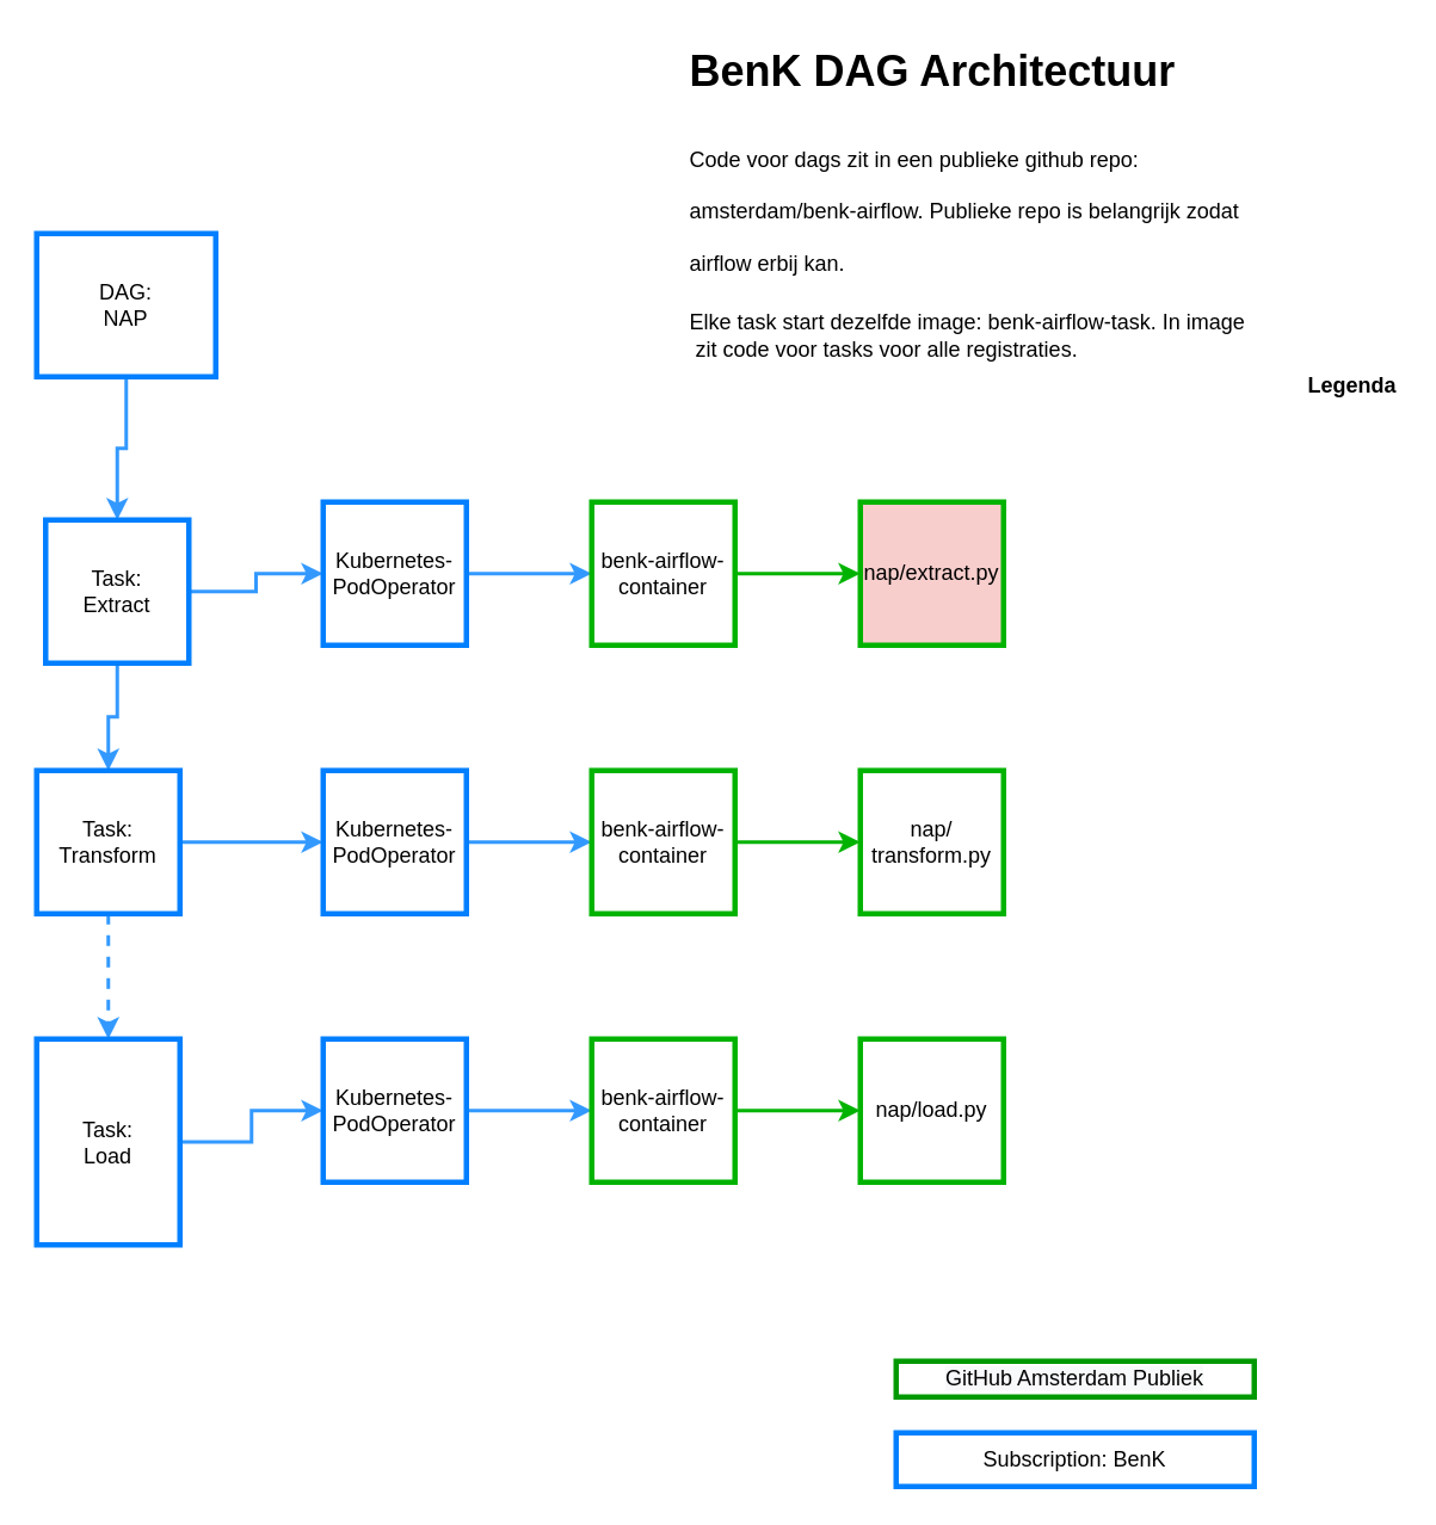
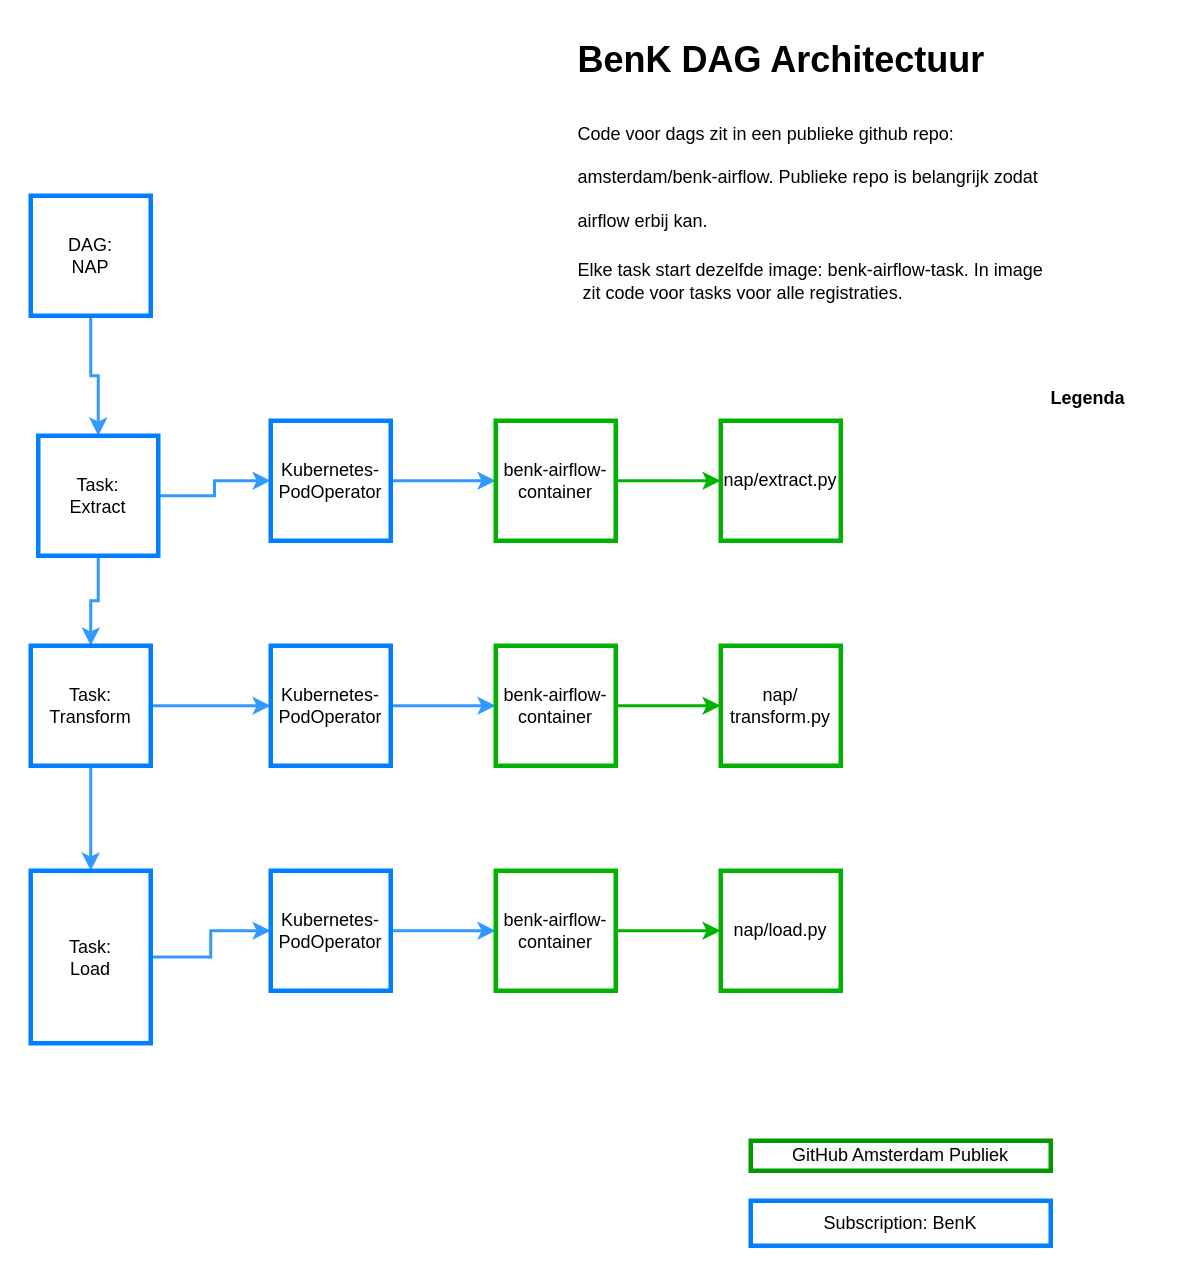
- <mxCell id="3" value="DAG: &lt;br&gt;NAP" style="whiteSpace=wrap;html=1;aspect=fixed;strokeColor=#007FFF;strokeWidth=3;" parent="1" vertex="1"><mxGeometry x="20" y="130" width="100" height="80" as="geometry" /></mxCell>
+ <mxCell id="3" value="DAG: &lt;br&gt;NAP" style="whiteSpace=wrap;html=1;aspect=fixed;strokeColor=#007FFF;strokeWidth=3;" parent="1" vertex="1"><mxGeometry x="20" y="130" width="80" height="80" as="geometry" /></mxCell>
- <mxCell id="30" value="&lt;b&gt;Legenda&lt;/b&gt;" style="text;html=1;strokeColor=none;fillColor=none;align=center;verticalAlign=middle;whiteSpace=wrap;rounded=0;" vertex="1" parent="1"><mxGeometry x="730" y="200" width="50" height="30" as="geometry" /></mxCell>
+ <mxCell id="30" value="&lt;b&gt;Legenda&lt;/b&gt;" style="text;html=1;strokeColor=none;fillColor=none;align=center;verticalAlign=middle;whiteSpace=wrap;rounded=0;" vertex="1" parent="1"><mxGeometry x="700" y="250" width="50" height="30" as="geometry" /></mxCell>
- <mxCell id="24" value="nap/extract.py" style="whiteSpace=wrap;html=1;aspect=fixed;strokeColor=#00B300;strokeWidth=3;fillColor=#f8cecc;" parent="1" vertex="1"><mxGeometry x="480" y="280" width="80" height="80" as="geometry" /></mxCell>
+ <mxCell id="24" value="nap/extract.py" style="whiteSpace=wrap;html=1;aspect=fixed;strokeColor=#00B300;strokeWidth=3;" parent="1" vertex="1"><mxGeometry x="480" y="280" width="80" height="80" as="geometry" /></mxCell>
- <mxCell id="7" style="edgeStyle=orthogonalEdgeStyle;rounded=0;orthogonalLoop=1;jettySize=auto;html=1;entryX=0.5;entryY=0;entryDx=0;entryDy=0;strokeColor=#3399FF;strokeWidth=2;dashed=1;" parent="1" source="9" target="11" edge="1"><mxGeometry relative="1" as="geometry" /></mxCell>
+ <mxCell id="7" style="edgeStyle=orthogonalEdgeStyle;rounded=0;orthogonalLoop=1;jettySize=auto;html=1;entryX=0.5;entryY=0;entryDx=0;entryDy=0;strokeColor=#3399FF;strokeWidth=2;" parent="1" source="9" target="11" edge="1"><mxGeometry relative="1" as="geometry" /></mxCell>
